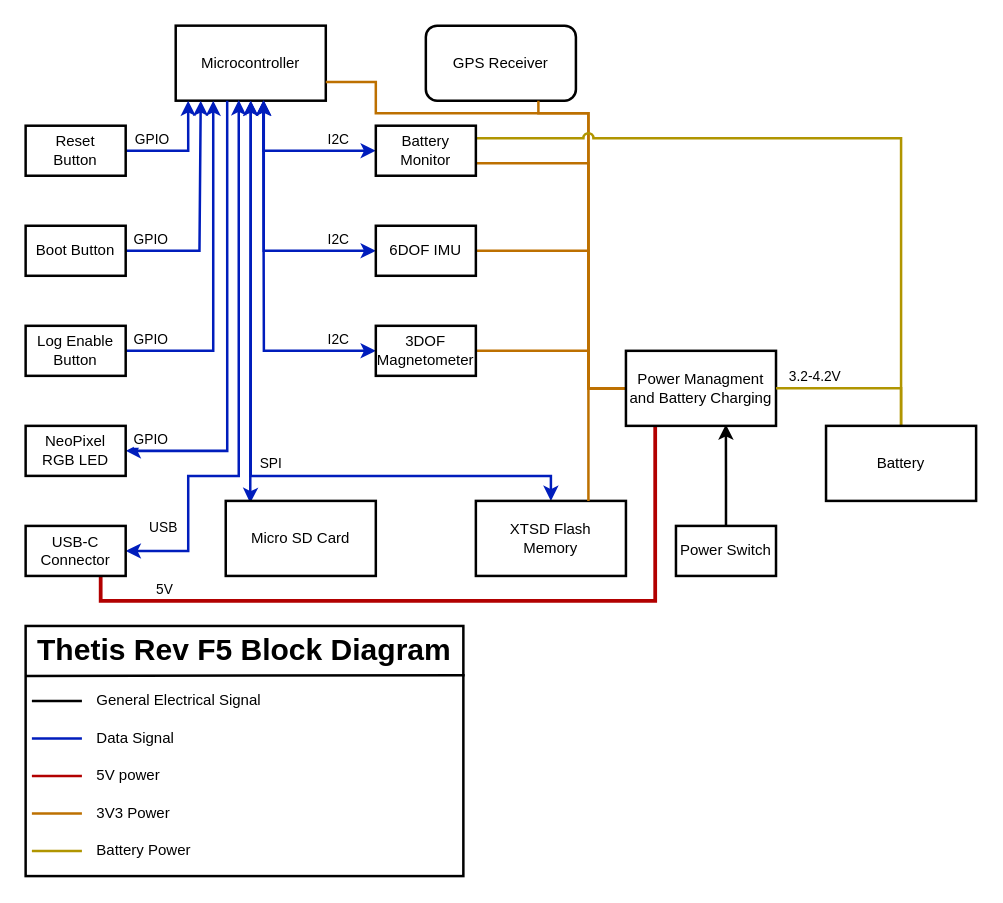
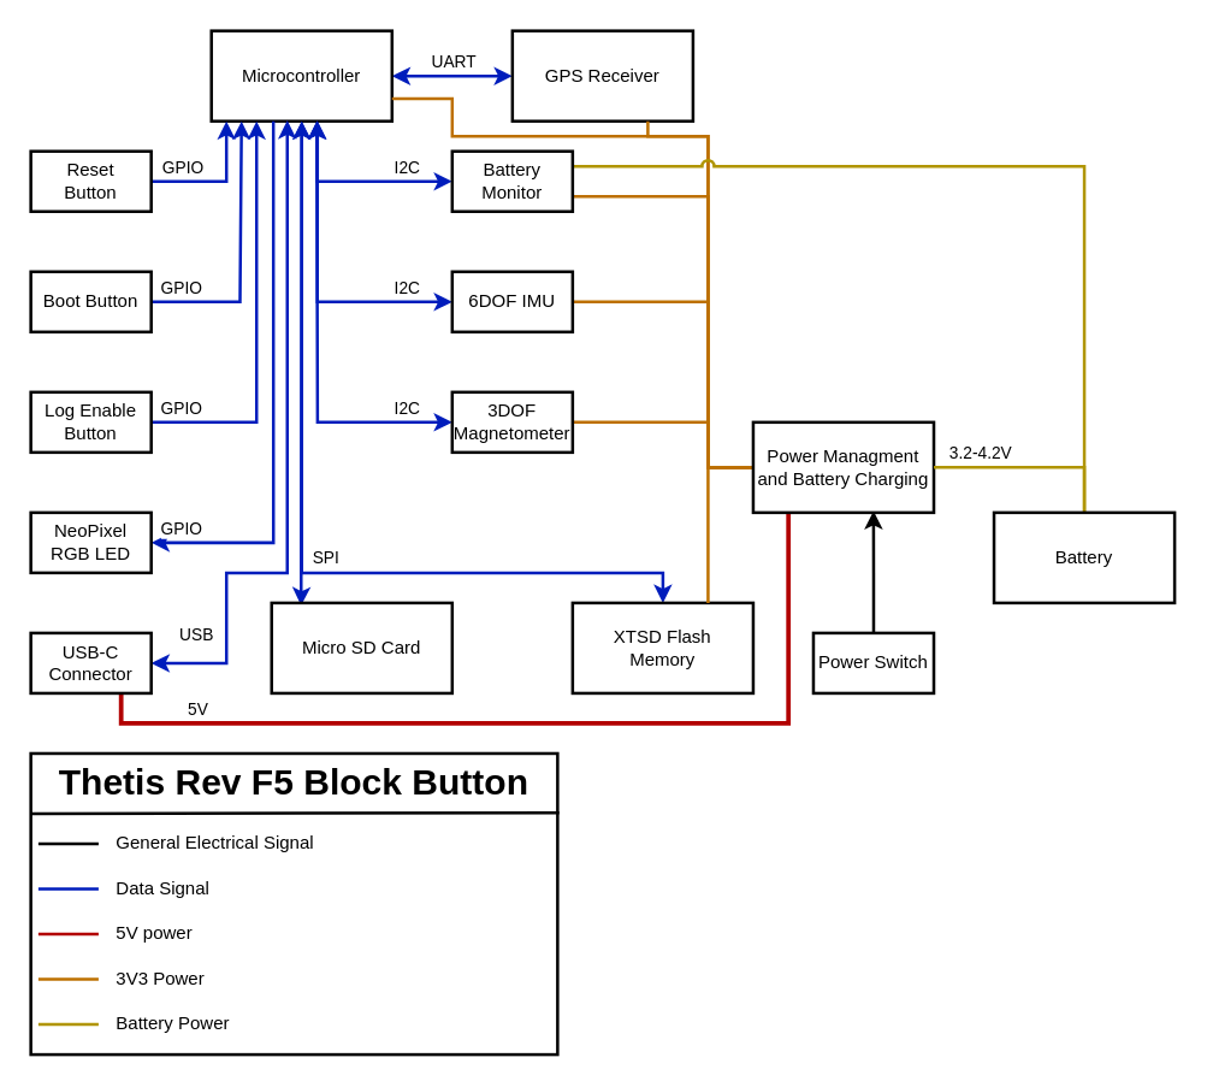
+ <mxCell id="2" style="edgeStyle=orthogonalEdgeStyle;rounded=0;html=1;exitX=1;exitY=0.5;exitDx=0;exitDy=0;entryX=0;entryY=0.5;entryDx=0;entryDy=0;startArrow=classic;startFill=1;endArrow=classic;endFill=1;fillColor=#0050ef;strokeColor=#001DBC;strokeWidth=2;" edge="1" parent="1" source="4" target="18"><mxGeometry relative="1" as="geometry" /></mxCell>
+ <mxCell id="3" value="UART" style="edgeLabel;html=1;align=center;verticalAlign=middle;resizable=0;points=[];" vertex="1" connectable="0" parent="2"><mxGeometry x="0.197" y="1" relative="1" as="geometry"><mxPoint x="-8" y="-9" as="offset" /></mxGeometry></mxCell>
- <mxCell id="18" value="GPS Receiver" style="whiteSpace=wrap;html=1;strokeWidth=2;rounded=1;" vertex="1" parent="1"><mxGeometry x="340" y="20" width="120" height="60" as="geometry" /></mxCell>
+ <mxCell id="18" value="GPS Receiver" style="rounded=0;whiteSpace=wrap;html=1;strokeWidth=2;" vertex="1" parent="1"><mxGeometry x="340" y="20" width="120" height="60" as="geometry" /></mxCell>
- <mxCell id="51" value="&lt;h1&gt;Thetis Rev F5 Block Diagram&lt;/h1&gt;" style="text;html=1;strokeColor=none;fillColor=none;align=center;verticalAlign=middle;whiteSpace=wrap;rounded=0;" vertex="1" parent="1"><mxGeometry x="20" y="500" width="350" height="40" as="geometry" /></mxCell>
+ <mxCell id="51" value="&lt;h1&gt;Thetis Rev F5 Block Button&lt;/h1&gt;" style="text;html=1;strokeColor=none;fillColor=none;align=center;verticalAlign=middle;whiteSpace=wrap;rounded=0;" vertex="1" parent="1"><mxGeometry x="20" y="500" width="350" height="40" as="geometry" /></mxCell>
